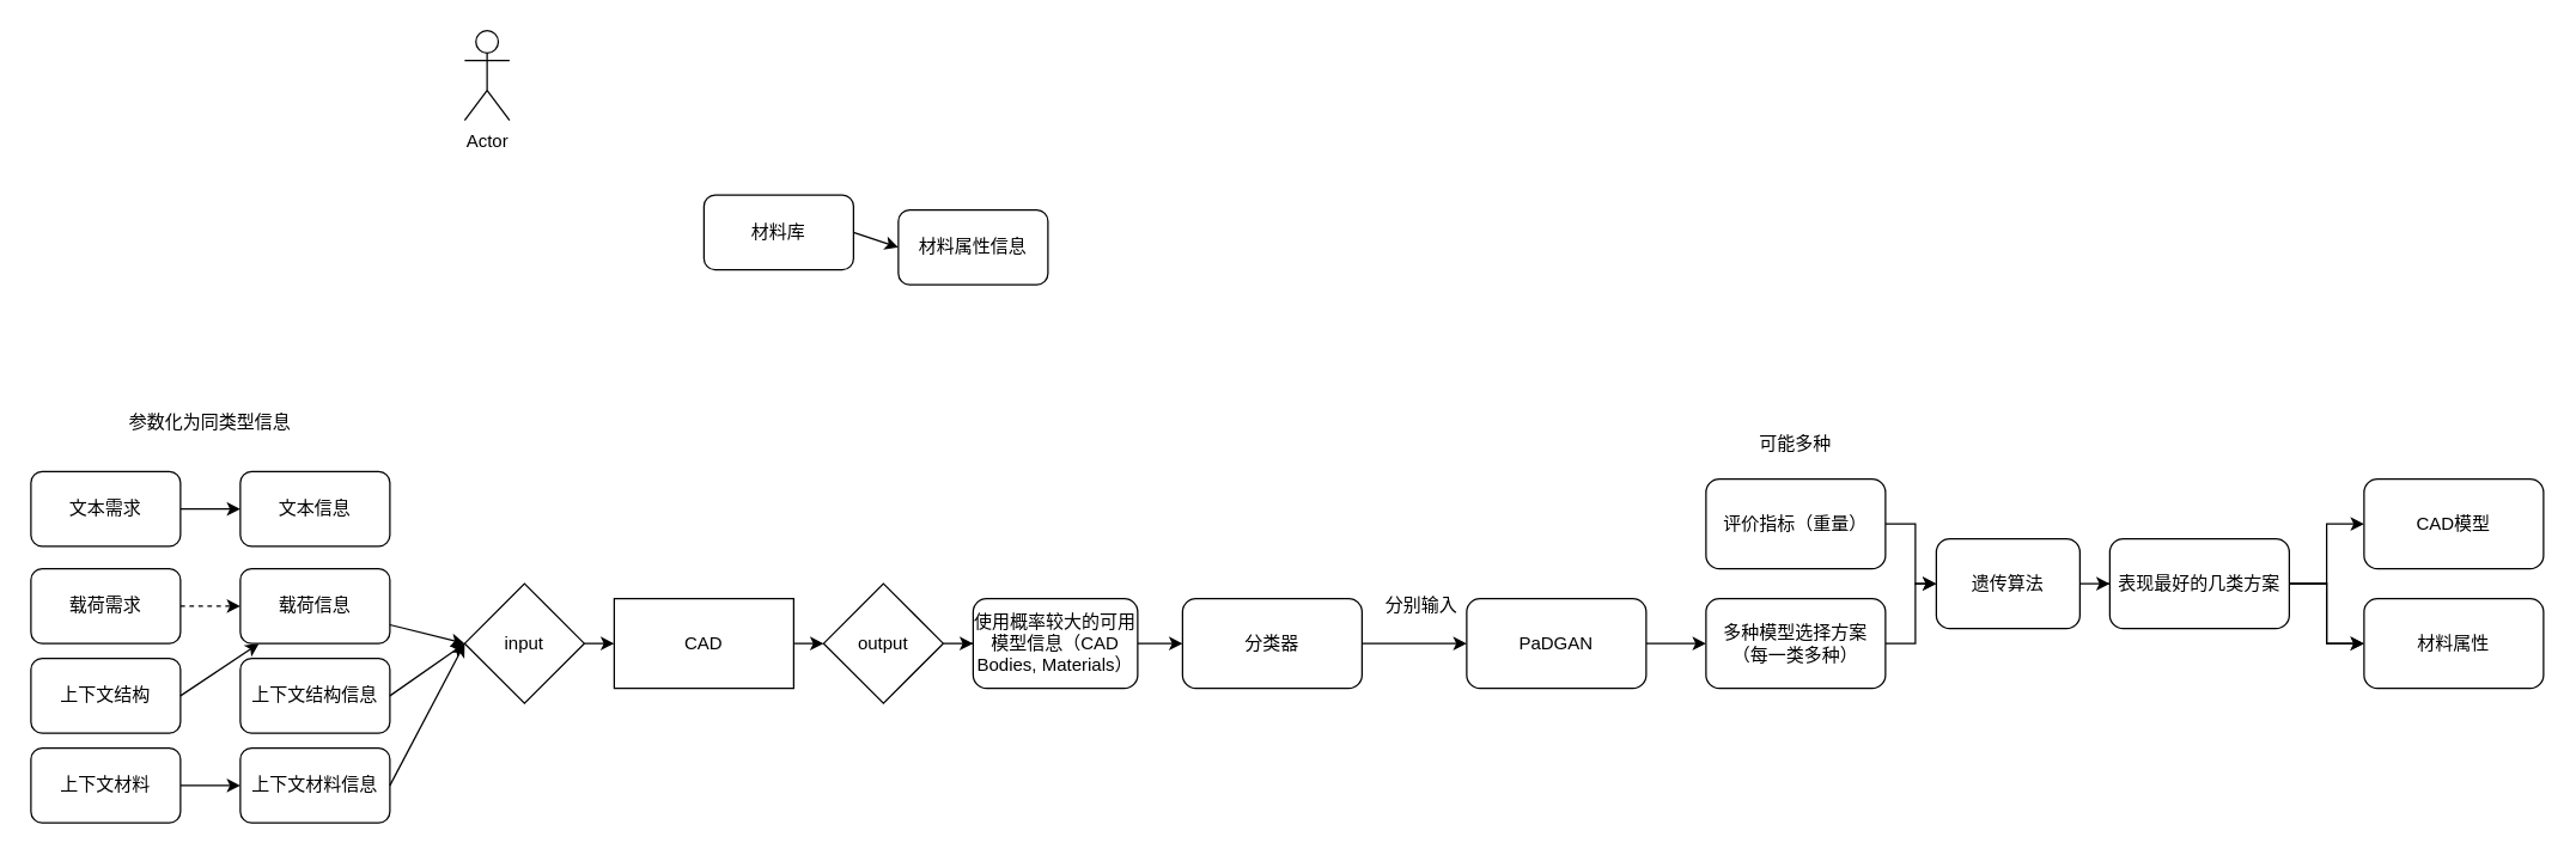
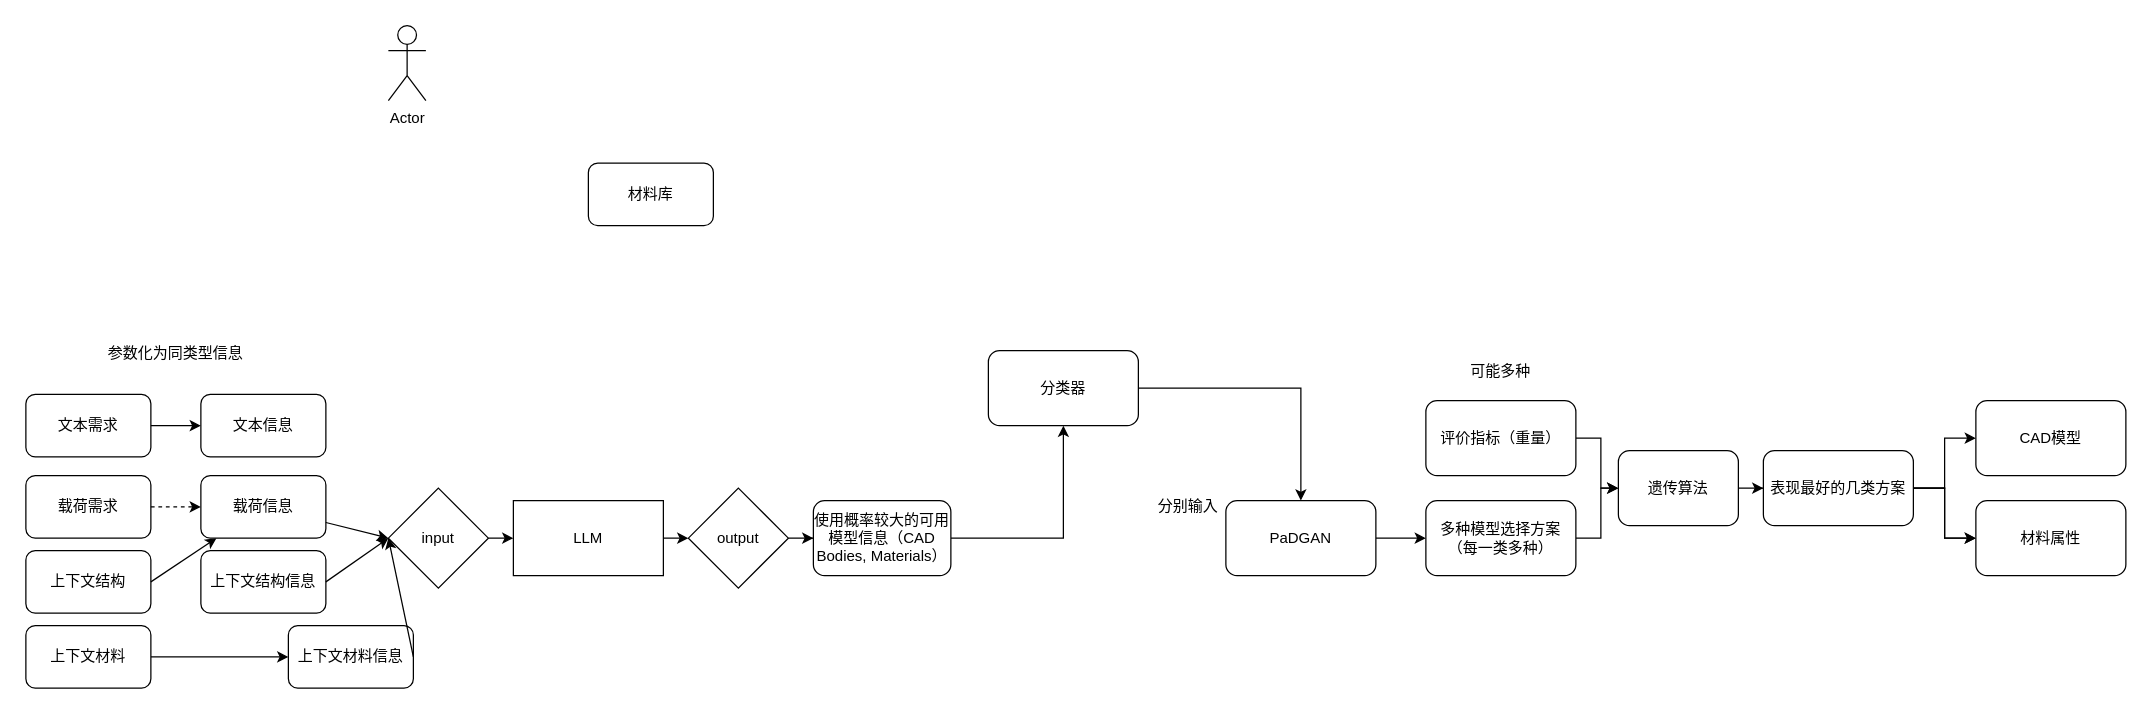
- <mxCell id="23" value="" style="endArrow=classic;html=1;rounded=0;exitX=1;exitY=0.5;exitDx=0;exitDy=0;entryX=0;entryY=0.5;entryDx=0;entryDy=0;" edge="1" parent="1" source="22" target="21"><mxGeometry width="50" height="50" relative="1" as="geometry"><mxPoint x="190" y="410" as="sourcePoint" /><mxPoint x="240" y="360" as="targetPoint" /></mxGeometry></mxCell>
- <mxCell id="21" value="材料属性信息" style="rounded=1;whiteSpace=wrap;html=1;" vertex="1" parent="1"><mxGeometry x="600" y="140" width="100" height="50" as="geometry" /></mxCell>
- <mxCell id="15" value="CAD" style="rounded=0;whiteSpace=wrap;html=1;" vertex="1" parent="1"><mxGeometry x="410" y="400" width="120" height="60" as="geometry" /></mxCell>
+ <mxCell id="15" value="LLM" style="rounded=0;whiteSpace=wrap;html=1;" vertex="1" parent="1"><mxGeometry x="410" y="400" width="120" height="60" as="geometry" /></mxCell>
- <mxCell id="35" value="分类器" style="rounded=1;whiteSpace=wrap;html=1;" vertex="1" parent="1"><mxGeometry x="790" y="400" width="120" height="60" as="geometry" /></mxCell>
+ <mxCell id="35" value="分类器" style="rounded=1;whiteSpace=wrap;html=1;" vertex="1" parent="1"><mxGeometry x="790" y="280" width="120" height="60" as="geometry" /></mxCell>
- <mxCell id="26" value="上下文材料信息" style="rounded=1;whiteSpace=wrap;html=1;" vertex="1" parent="1"><mxGeometry x="160" y="500" width="100" height="50" as="geometry" /></mxCell>
+ <mxCell id="26" value="上下文材料信息" style="rounded=1;whiteSpace=wrap;html=1;" vertex="1" parent="1"><mxGeometry x="230" y="500" width="100" height="50" as="geometry" /></mxCell>
